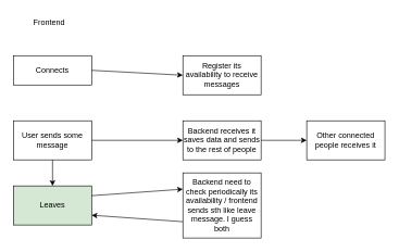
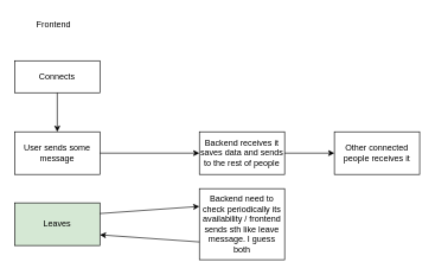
- <mxCell id="4" value="" style="endArrow=classic;html=1;rounded=0;exitX=1;exitY=0.5;exitDx=0;exitDy=0;entryX=0;entryY=0.5;entryDx=0;entryDy=0;" edge="1" parent="1" source="3" target="2"><mxGeometry width="50" height="50" relative="1" as="geometry"><mxPoint x="360" y="395" as="sourcePoint" /><mxPoint x="410" y="345" as="targetPoint" /></mxGeometry></mxCell>
- <mxCell id="2" value="Register its availability to receive messages" style="rounded=0;whiteSpace=wrap;html=1;" vertex="1" parent="1"><mxGeometry x="280" y="85" width="120" height="60" as="geometry" /></mxCell>
+ <mxCell id="9" value="" style="endArrow=classic;html=1;rounded=0;exitX=0.5;exitY=1;exitDx=0;exitDy=0;entryX=0.5;entryY=0;entryDx=0;entryDy=0;" edge="1" parent="1" source="3" target="6"><mxGeometry width="50" height="50" relative="1" as="geometry"><mxPoint x="360" y="395" as="sourcePoint" /><mxPoint x="410" y="345" as="targetPoint" /></mxGeometry></mxCell>
- <mxCell id="12" value="" style="endArrow=classic;html=1;rounded=0;exitX=0.5;exitY=1;exitDx=0;exitDy=0;" edge="1" parent="1" source="6" target="13"><mxGeometry width="50" height="50" relative="1" as="geometry"><mxPoint x="180" y="355" as="sourcePoint" /><mxPoint x="80" y="315" as="targetPoint" /></mxGeometry></mxCell>
